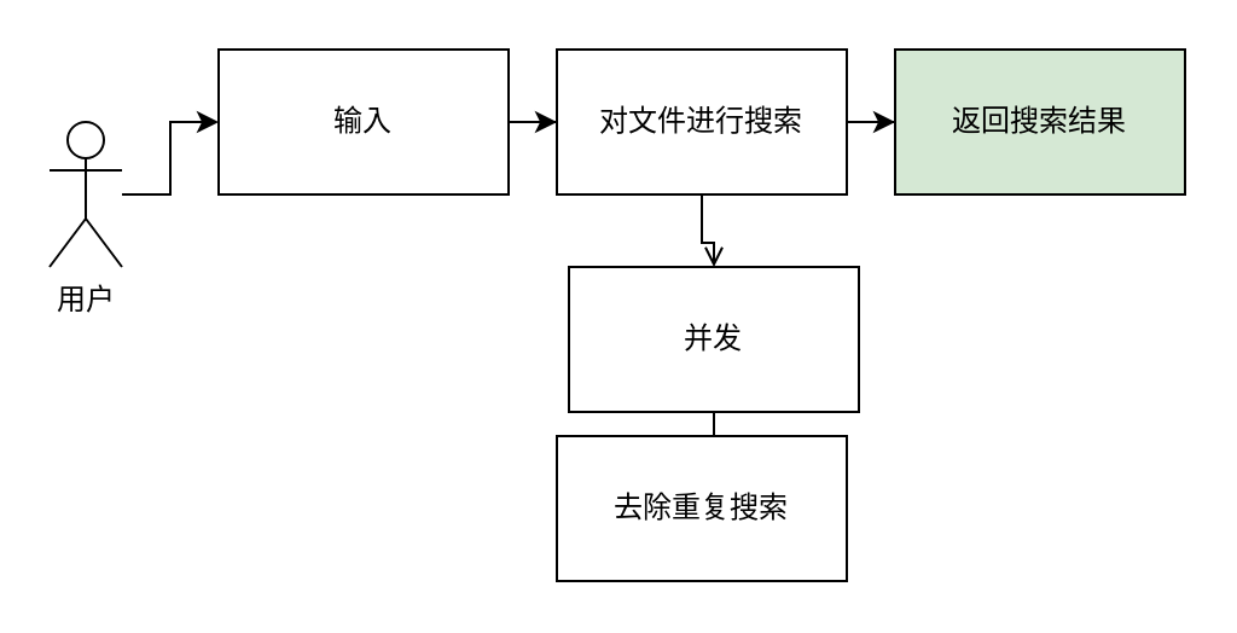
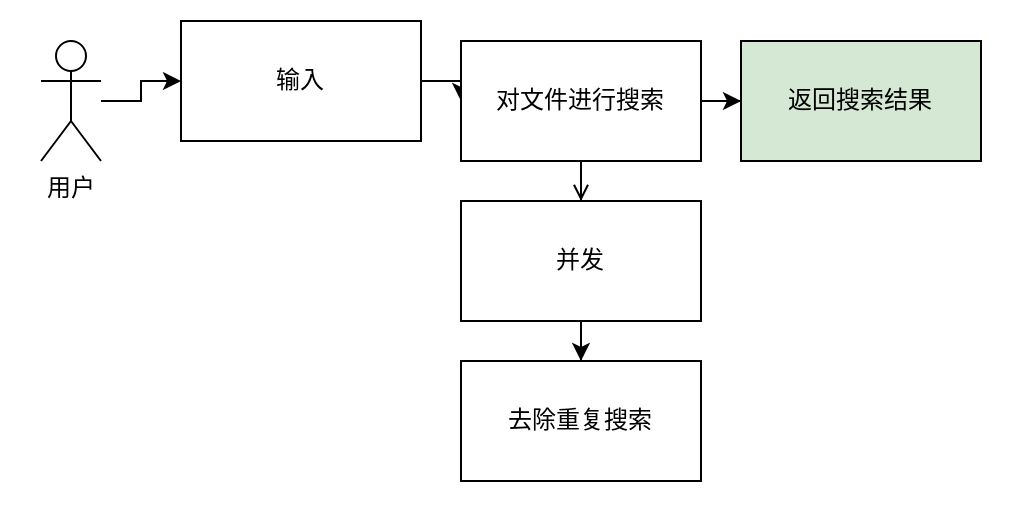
- <mxCell id="5" value="输入" style="rounded=0;whiteSpace=wrap;html=1;" parent="1" vertex="1"><mxGeometry x="90" y="20" width="120" height="60" as="geometry" /></mxCell>
+ <mxCell id="5" value="输入" style="rounded=0;whiteSpace=wrap;html=1;" parent="1" vertex="1"><mxGeometry x="90" y="10" width="120" height="60" as="geometry" /></mxCell>
- <mxCell id="3" value="用户" style="shape=umlActor;verticalLabelPosition=bottom;verticalAlign=top;html=1;outlineConnect=0;" parent="1" vertex="1"><mxGeometry x="20" y="50" width="30" height="60" as="geometry" /></mxCell>
+ <mxCell id="3" value="用户" style="shape=umlActor;verticalLabelPosition=bottom;verticalAlign=top;html=1;outlineConnect=0;" parent="1" vertex="1"><mxGeometry x="20" y="20" width="30" height="60" as="geometry" /></mxCell>
- <mxCell id="11" value="并发" style="whiteSpace=wrap;html=1;rounded=0;" parent="1" vertex="1"><mxGeometry x="235" y="110" width="120" height="60" as="geometry" /></mxCell>
+ <mxCell id="11" value="并发" style="whiteSpace=wrap;html=1;rounded=0;" parent="1" vertex="1"><mxGeometry x="230" y="100" width="120" height="60" as="geometry" /></mxCell>
